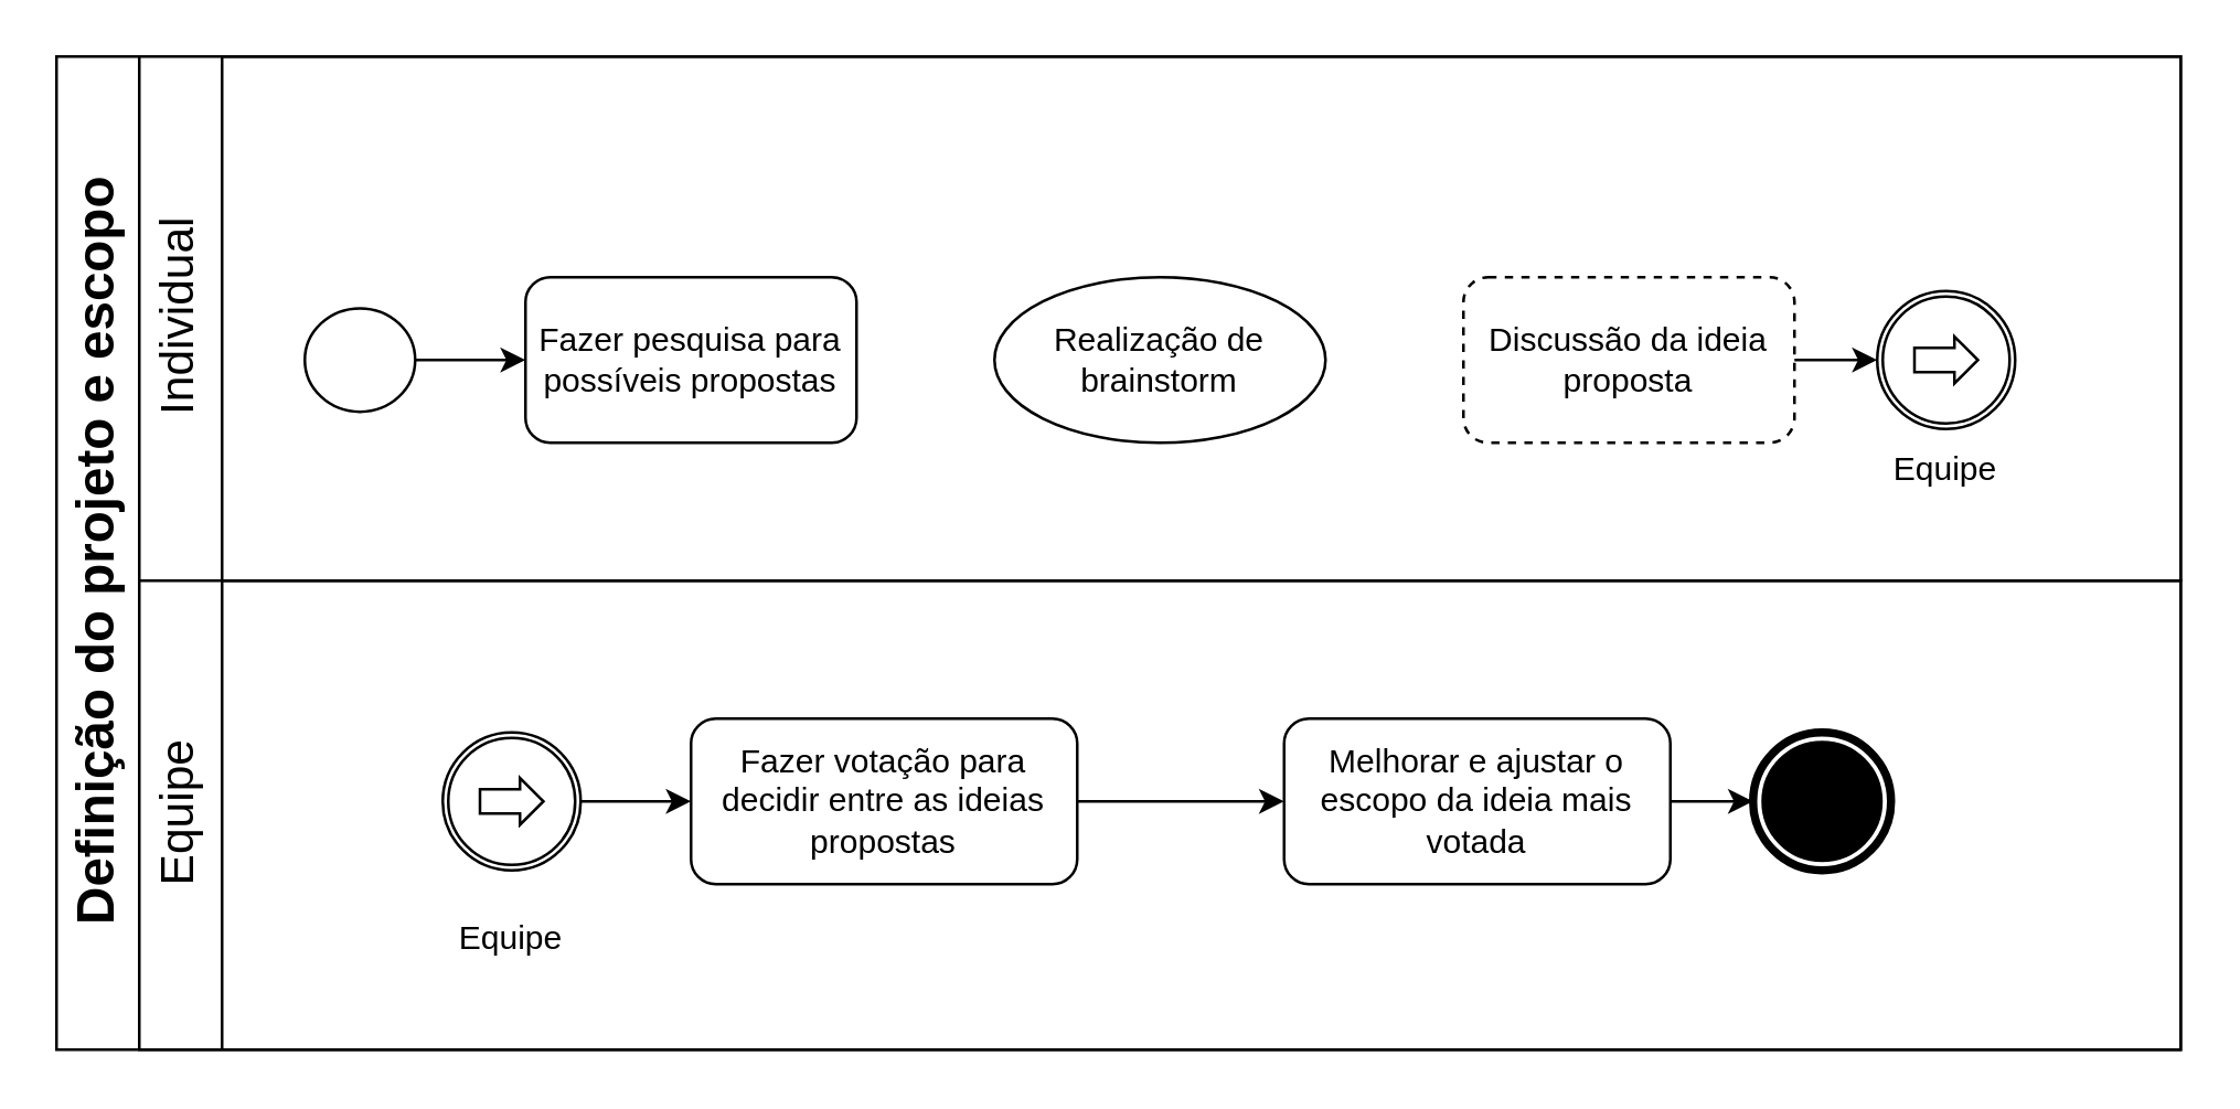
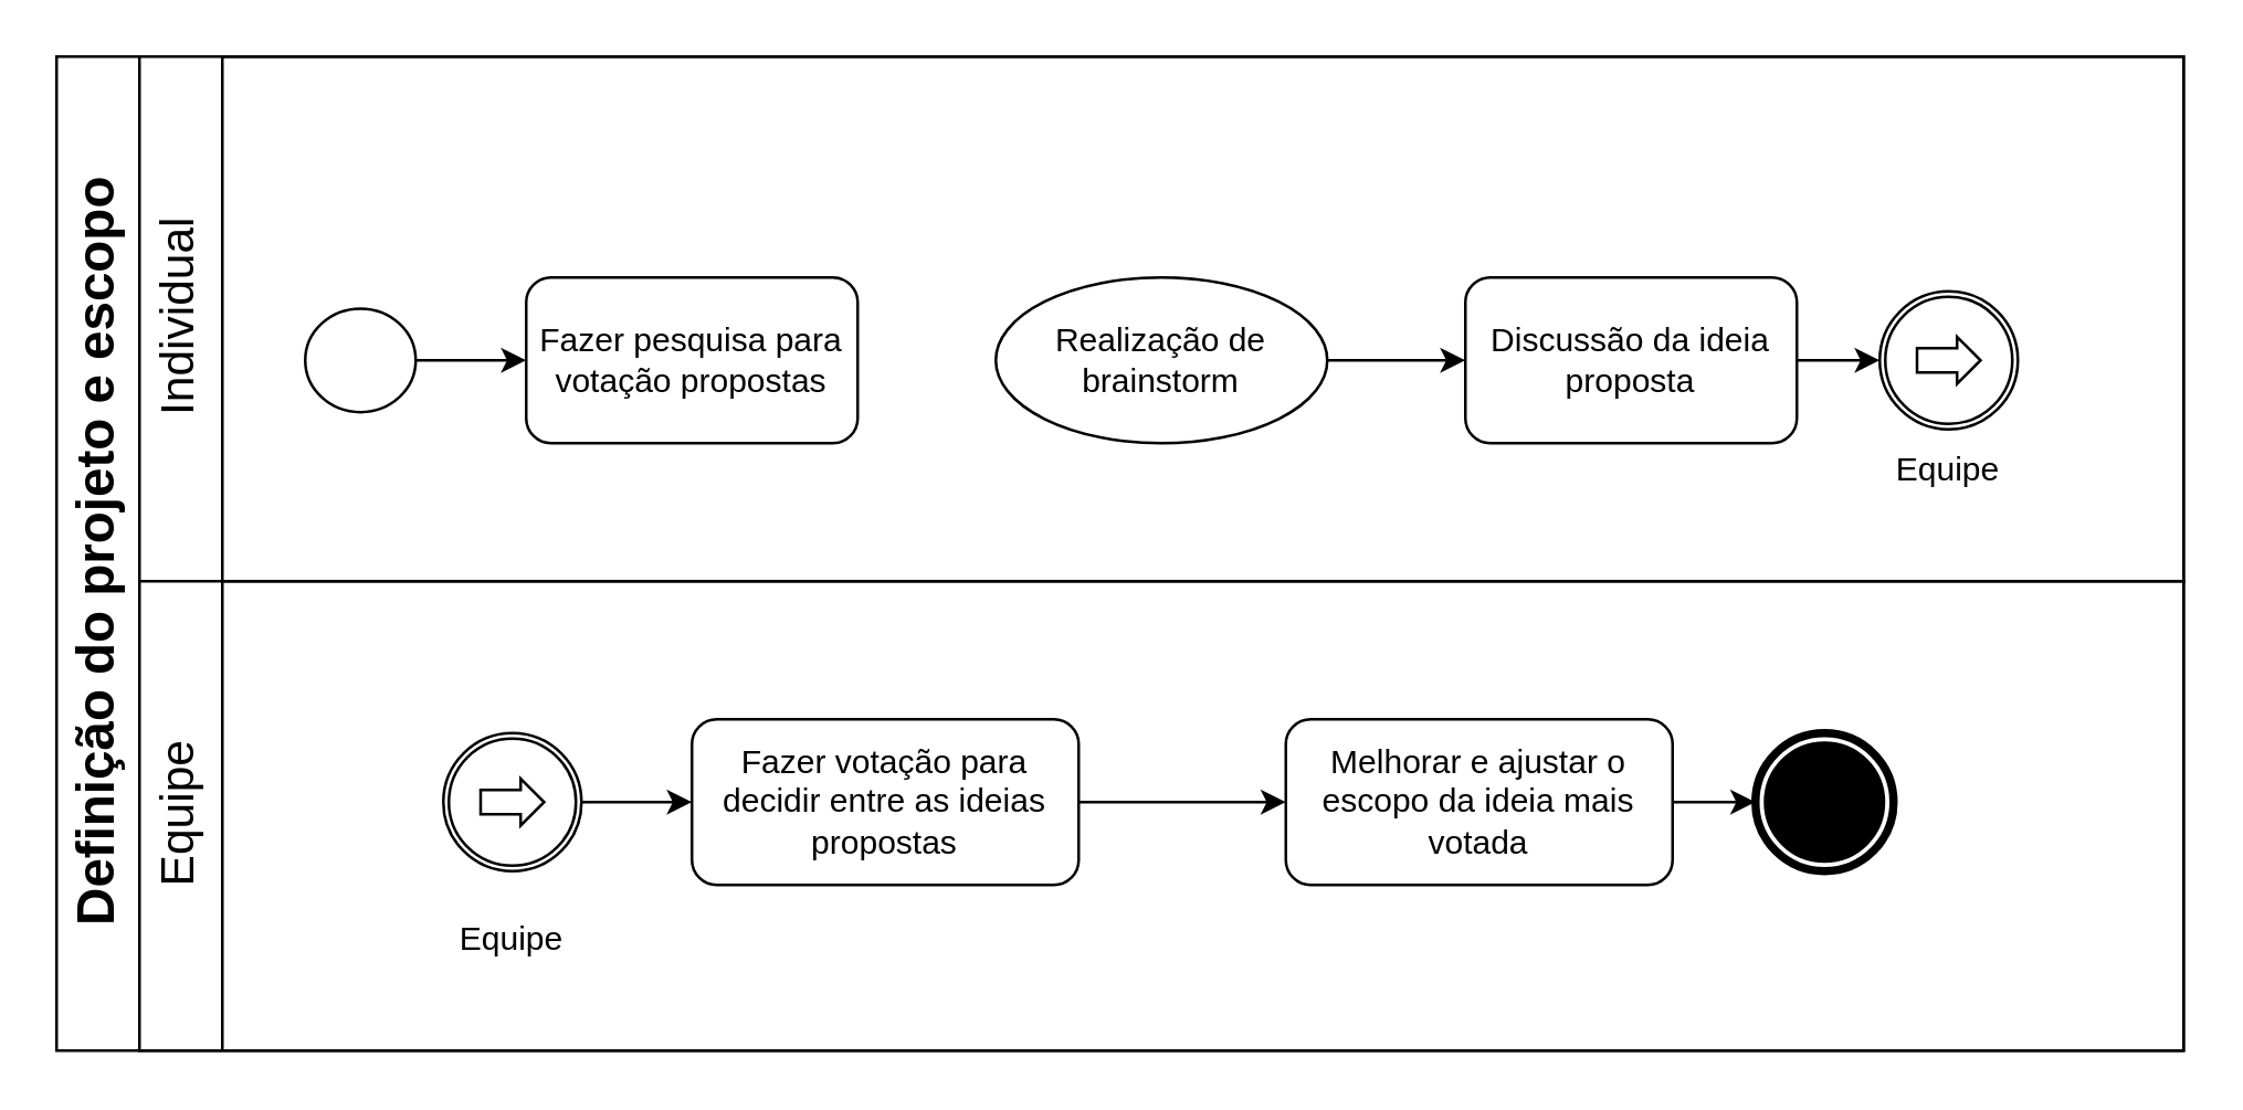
- <mxCell id="6" value="Fazer pesquisa para possíveis propostas" style="rounded=1;whiteSpace=wrap;html=1;" vertex="1" parent="3"><mxGeometry x="140" y="80" width="120" height="60" as="geometry" /></mxCell>
+ <mxCell id="6" value="Fazer pesquisa para votação propostas" style="rounded=1;whiteSpace=wrap;html=1;" vertex="1" parent="3"><mxGeometry x="140" y="80" width="120" height="60" as="geometry" /></mxCell>
+ <mxCell id="8" value="" style="endArrow=classic;html=1;exitX=1;exitY=0.5;exitDx=0;exitDy=0;entryX=0;entryY=0.5;entryDx=0;entryDy=0;" edge="1" parent="3" source="12" target="5"><mxGeometry width="50" height="50" relative="1" as="geometry"><mxPoint x="403" y="78.755" as="sourcePoint" /><mxPoint x="296" y="30" as="targetPoint" /></mxGeometry></mxCell>
- <mxCell id="5" value="Discussão da ideia proposta" style="rounded=1;whiteSpace=wrap;html=1;dashed=1;" vertex="1" parent="3"><mxGeometry x="480" y="80" width="120" height="60" as="geometry" /></mxCell>
+ <mxCell id="5" value="Discussão da ideia proposta" style="rounded=1;whiteSpace=wrap;html=1;" vertex="1" parent="3"><mxGeometry x="480" y="80" width="120" height="60" as="geometry" /></mxCell>
